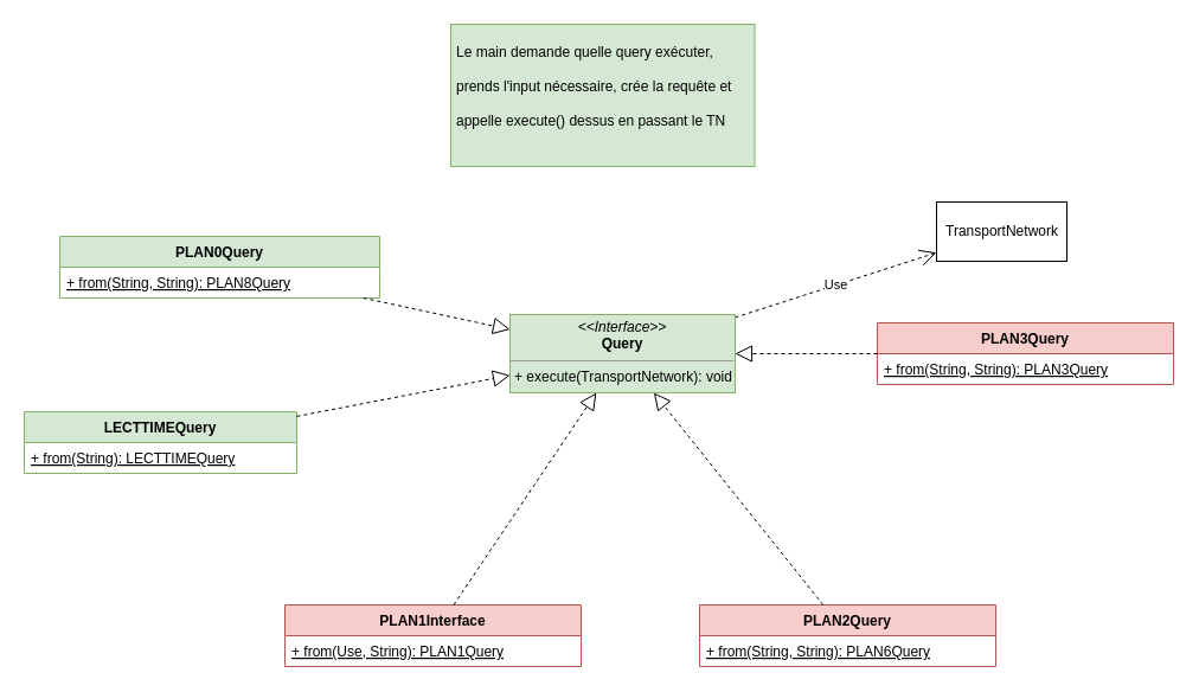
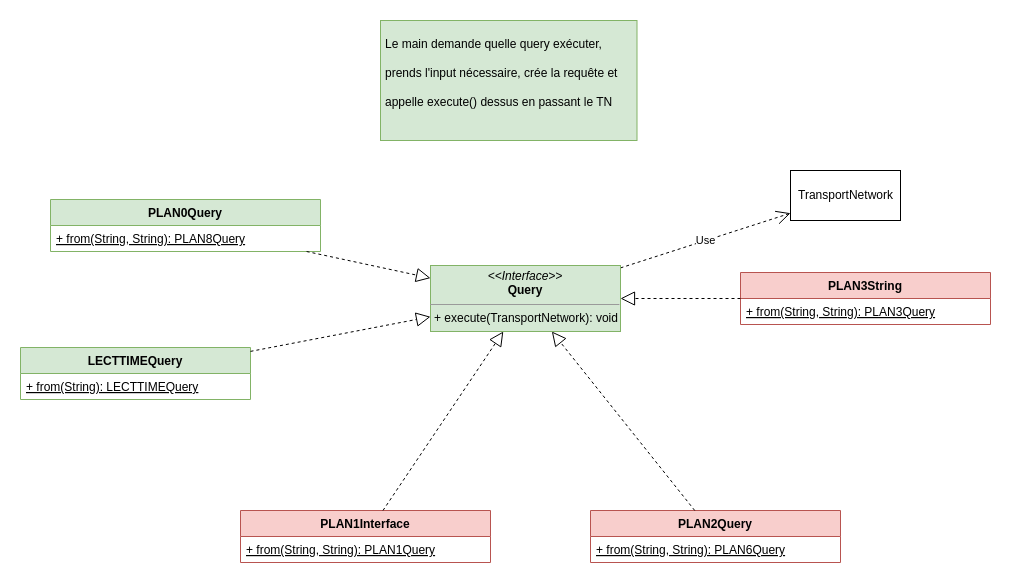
- <mxCell id="10" value="PLAN3Query" style="swimlane;fontStyle=1;align=center;verticalAlign=top;childLayout=stackLayout;horizontal=1;startSize=26;horizontalStack=0;resizeParent=1;resizeParentMax=0;resizeLast=0;collapsible=1;marginBottom=0;fillColor=#f8cecc;strokeColor=#b85450;" vertex="1" parent="1"><mxGeometry x="740" y="272" width="250" height="52" as="geometry" /></mxCell>
+ <mxCell id="10" value="PLAN3String" style="swimlane;fontStyle=1;align=center;verticalAlign=top;childLayout=stackLayout;horizontal=1;startSize=26;horizontalStack=0;resizeParent=1;resizeParentMax=0;resizeLast=0;collapsible=1;marginBottom=0;fillColor=#f8cecc;strokeColor=#b85450;" vertex="1" parent="1"><mxGeometry x="740" y="272" width="250" height="52" as="geometry" /></mxCell>
- <mxCell id="7" value="+ from(Use, String): PLAN1Query" style="text;strokeColor=none;fillColor=none;align=left;verticalAlign=top;spacingLeft=4;spacingRight=4;overflow=hidden;rotatable=0;points=[[0,0.5],[1,0.5]];portConstraint=eastwest;fontStyle=4" vertex="1" parent="6"><mxGeometry y="26" width="250" height="26" as="geometry" /></mxCell>
+ <mxCell id="7" value="+ from(String, String): PLAN1Query" style="text;strokeColor=none;fillColor=none;align=left;verticalAlign=top;spacingLeft=4;spacingRight=4;overflow=hidden;rotatable=0;points=[[0,0.5],[1,0.5]];portConstraint=eastwest;fontStyle=4" vertex="1" parent="6"><mxGeometry y="26" width="250" height="26" as="geometry" /></mxCell>
